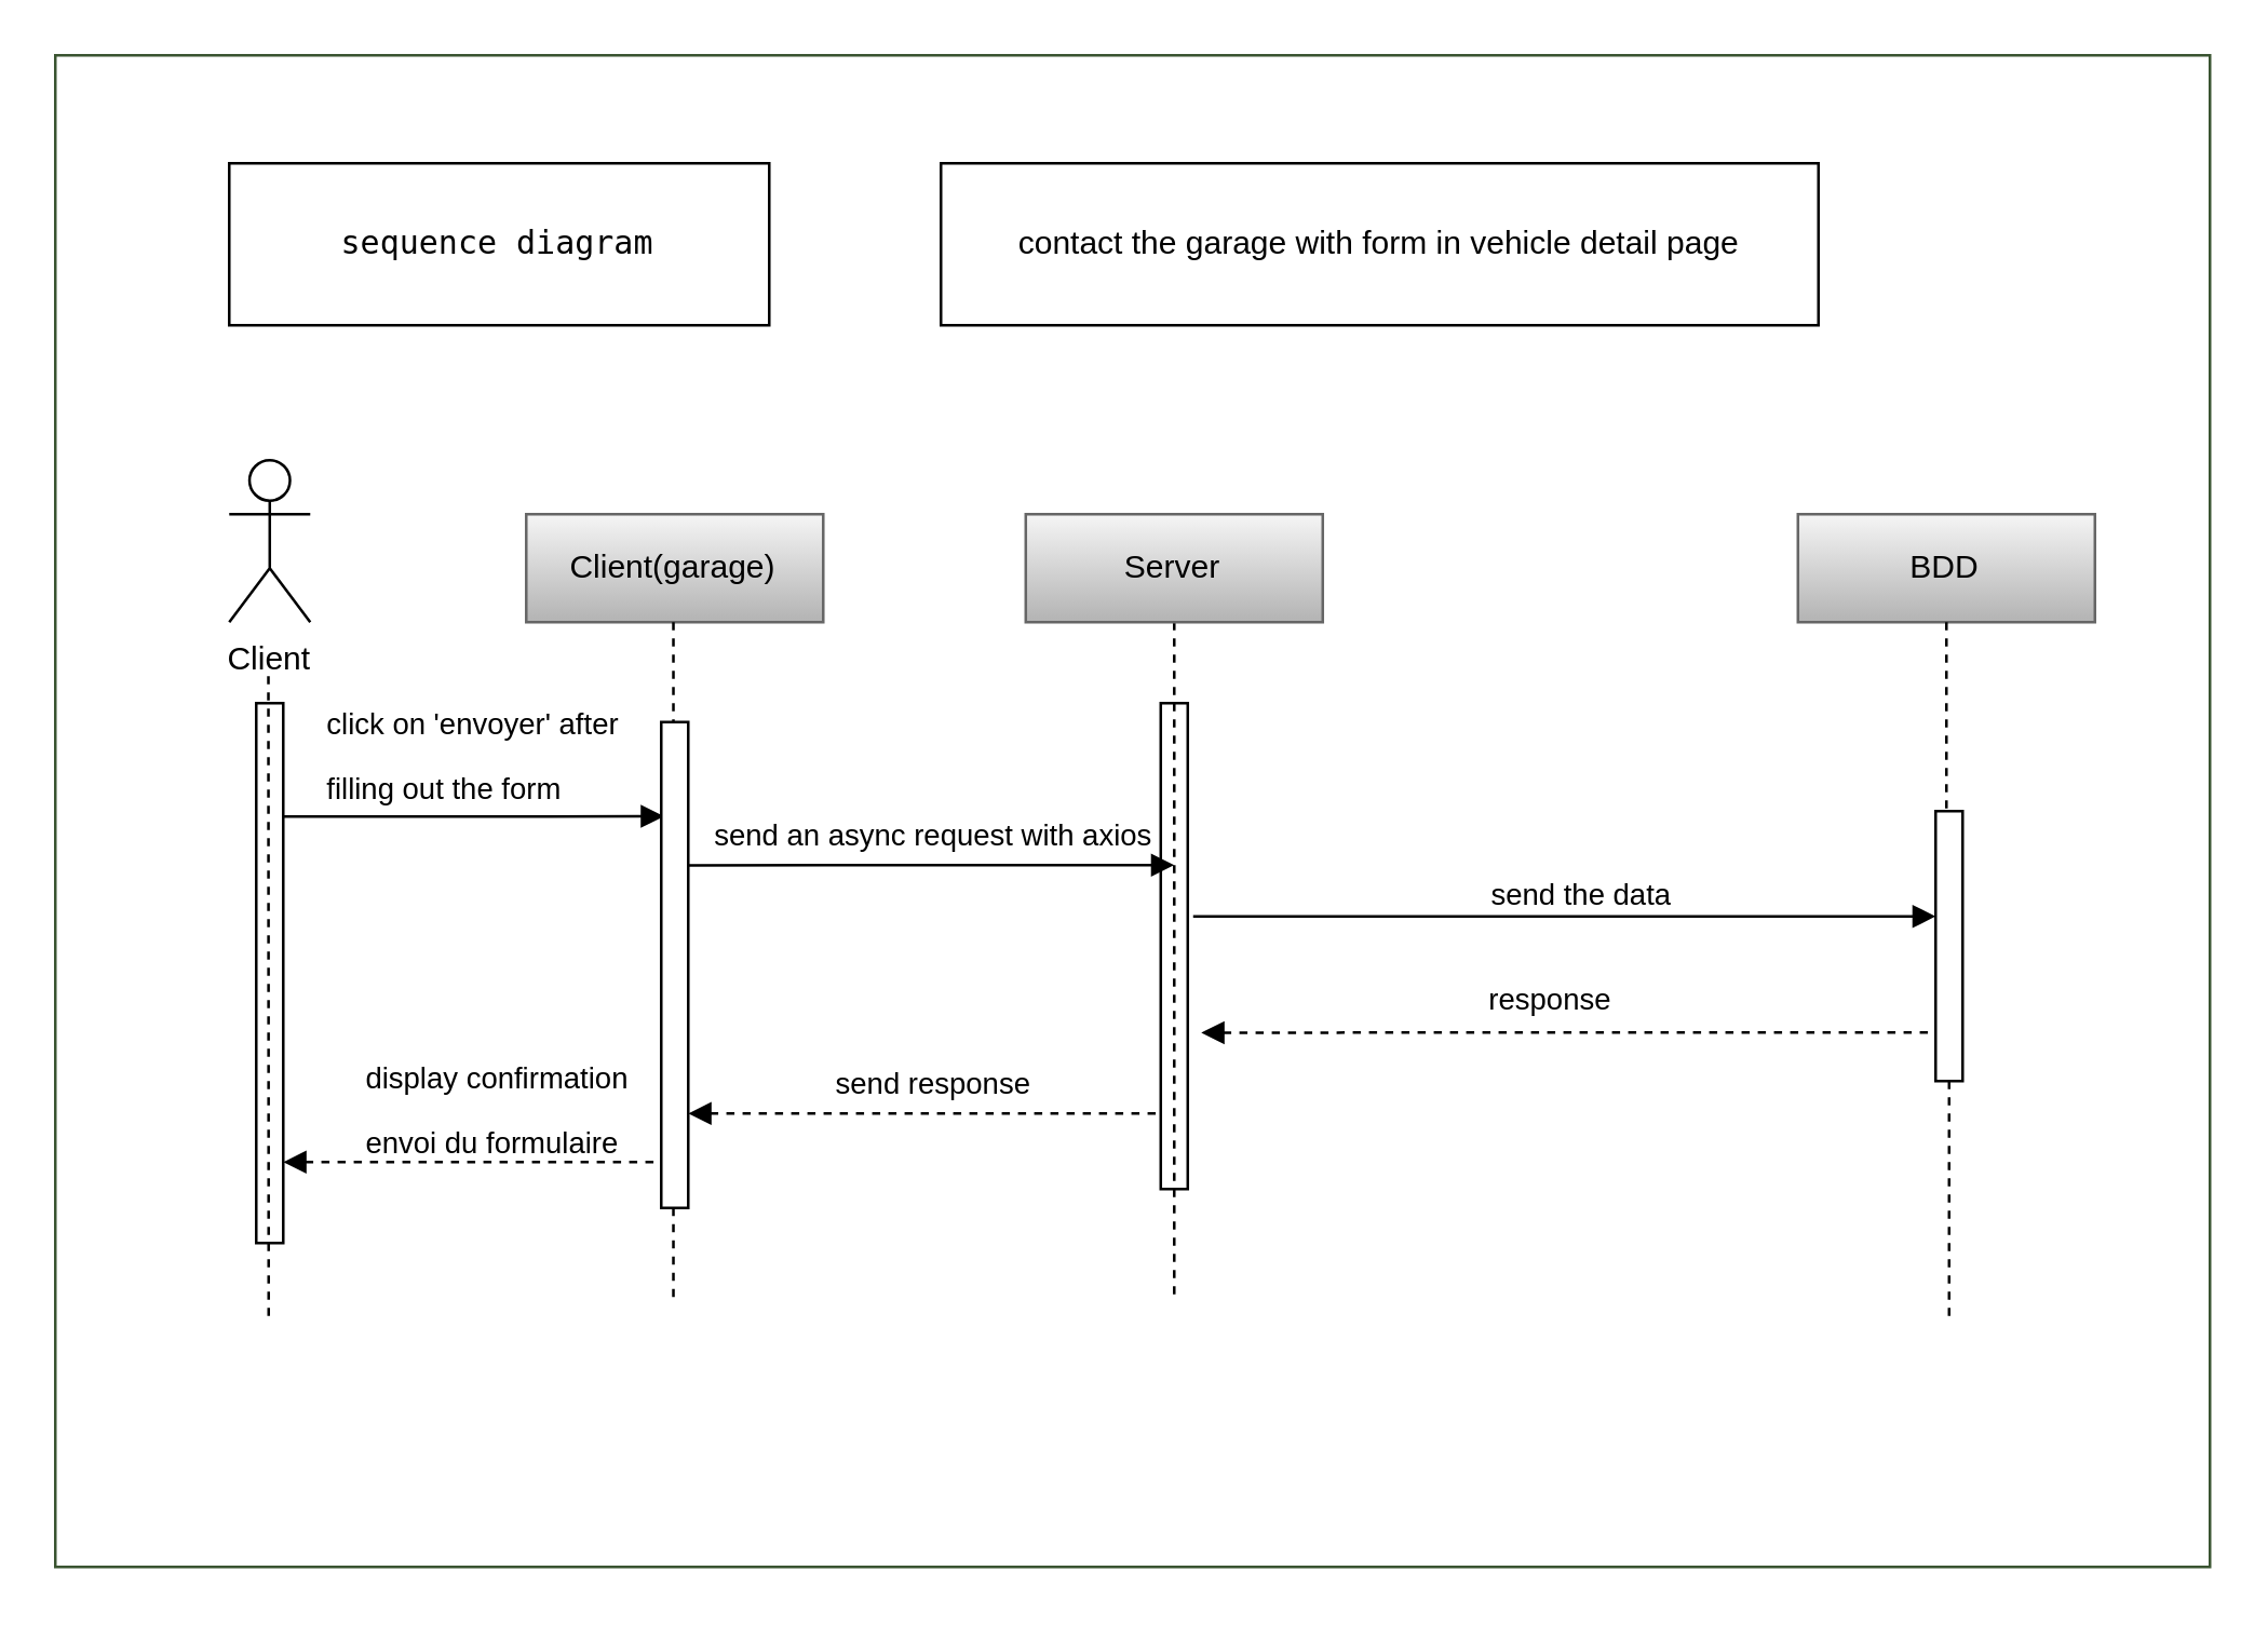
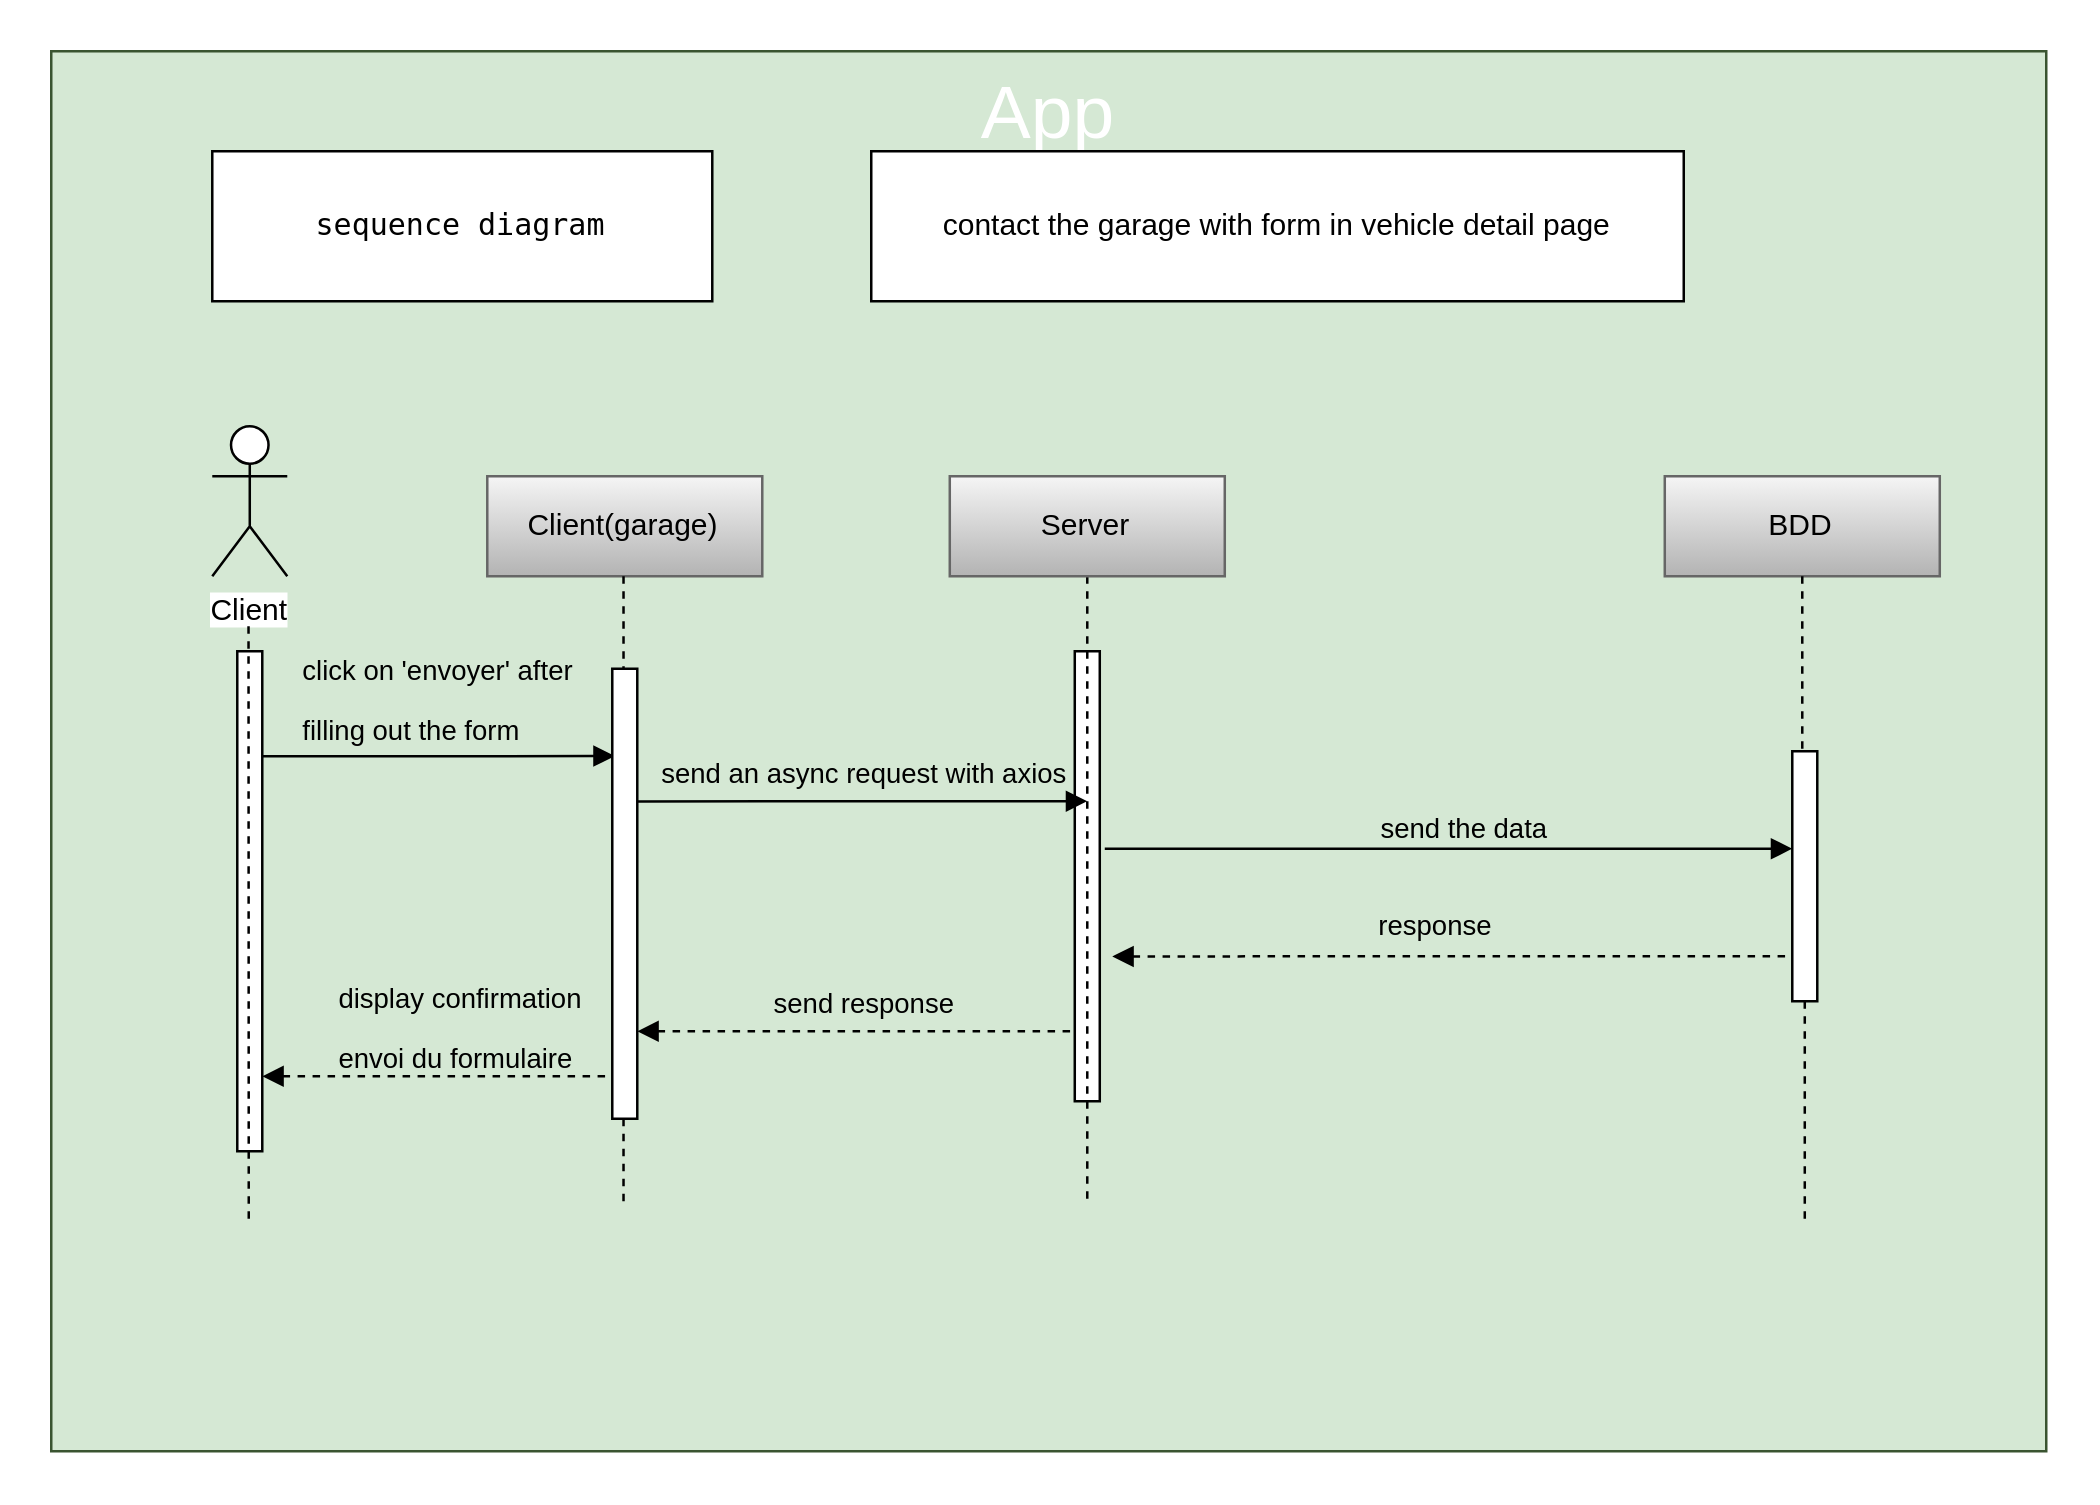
- <mxCell id="2" value="App" style="rounded=0;whiteSpace=wrap;html=1;fontFamily=Helvetica;fontSize=30;fontColor=#ffffff;verticalAlign=top;fillColor=#FFFFFF;strokeColor=#3A5431;backgroundOutline=0;" parent="1" vertex="1"><mxGeometry x="20" y="20" width="798" height="560" as="geometry" /></mxCell>
+ <mxCell id="2" value="App" style="rounded=0;whiteSpace=wrap;html=1;fontFamily=Helvetica;fontSize=30;fontColor=#ffffff;verticalAlign=top;fillColor=#d5e8d4;strokeColor=#3A5431;backgroundOutline=0;" parent="1" vertex="1"><mxGeometry x="20" y="20" width="798" height="560" as="geometry" /></mxCell>
